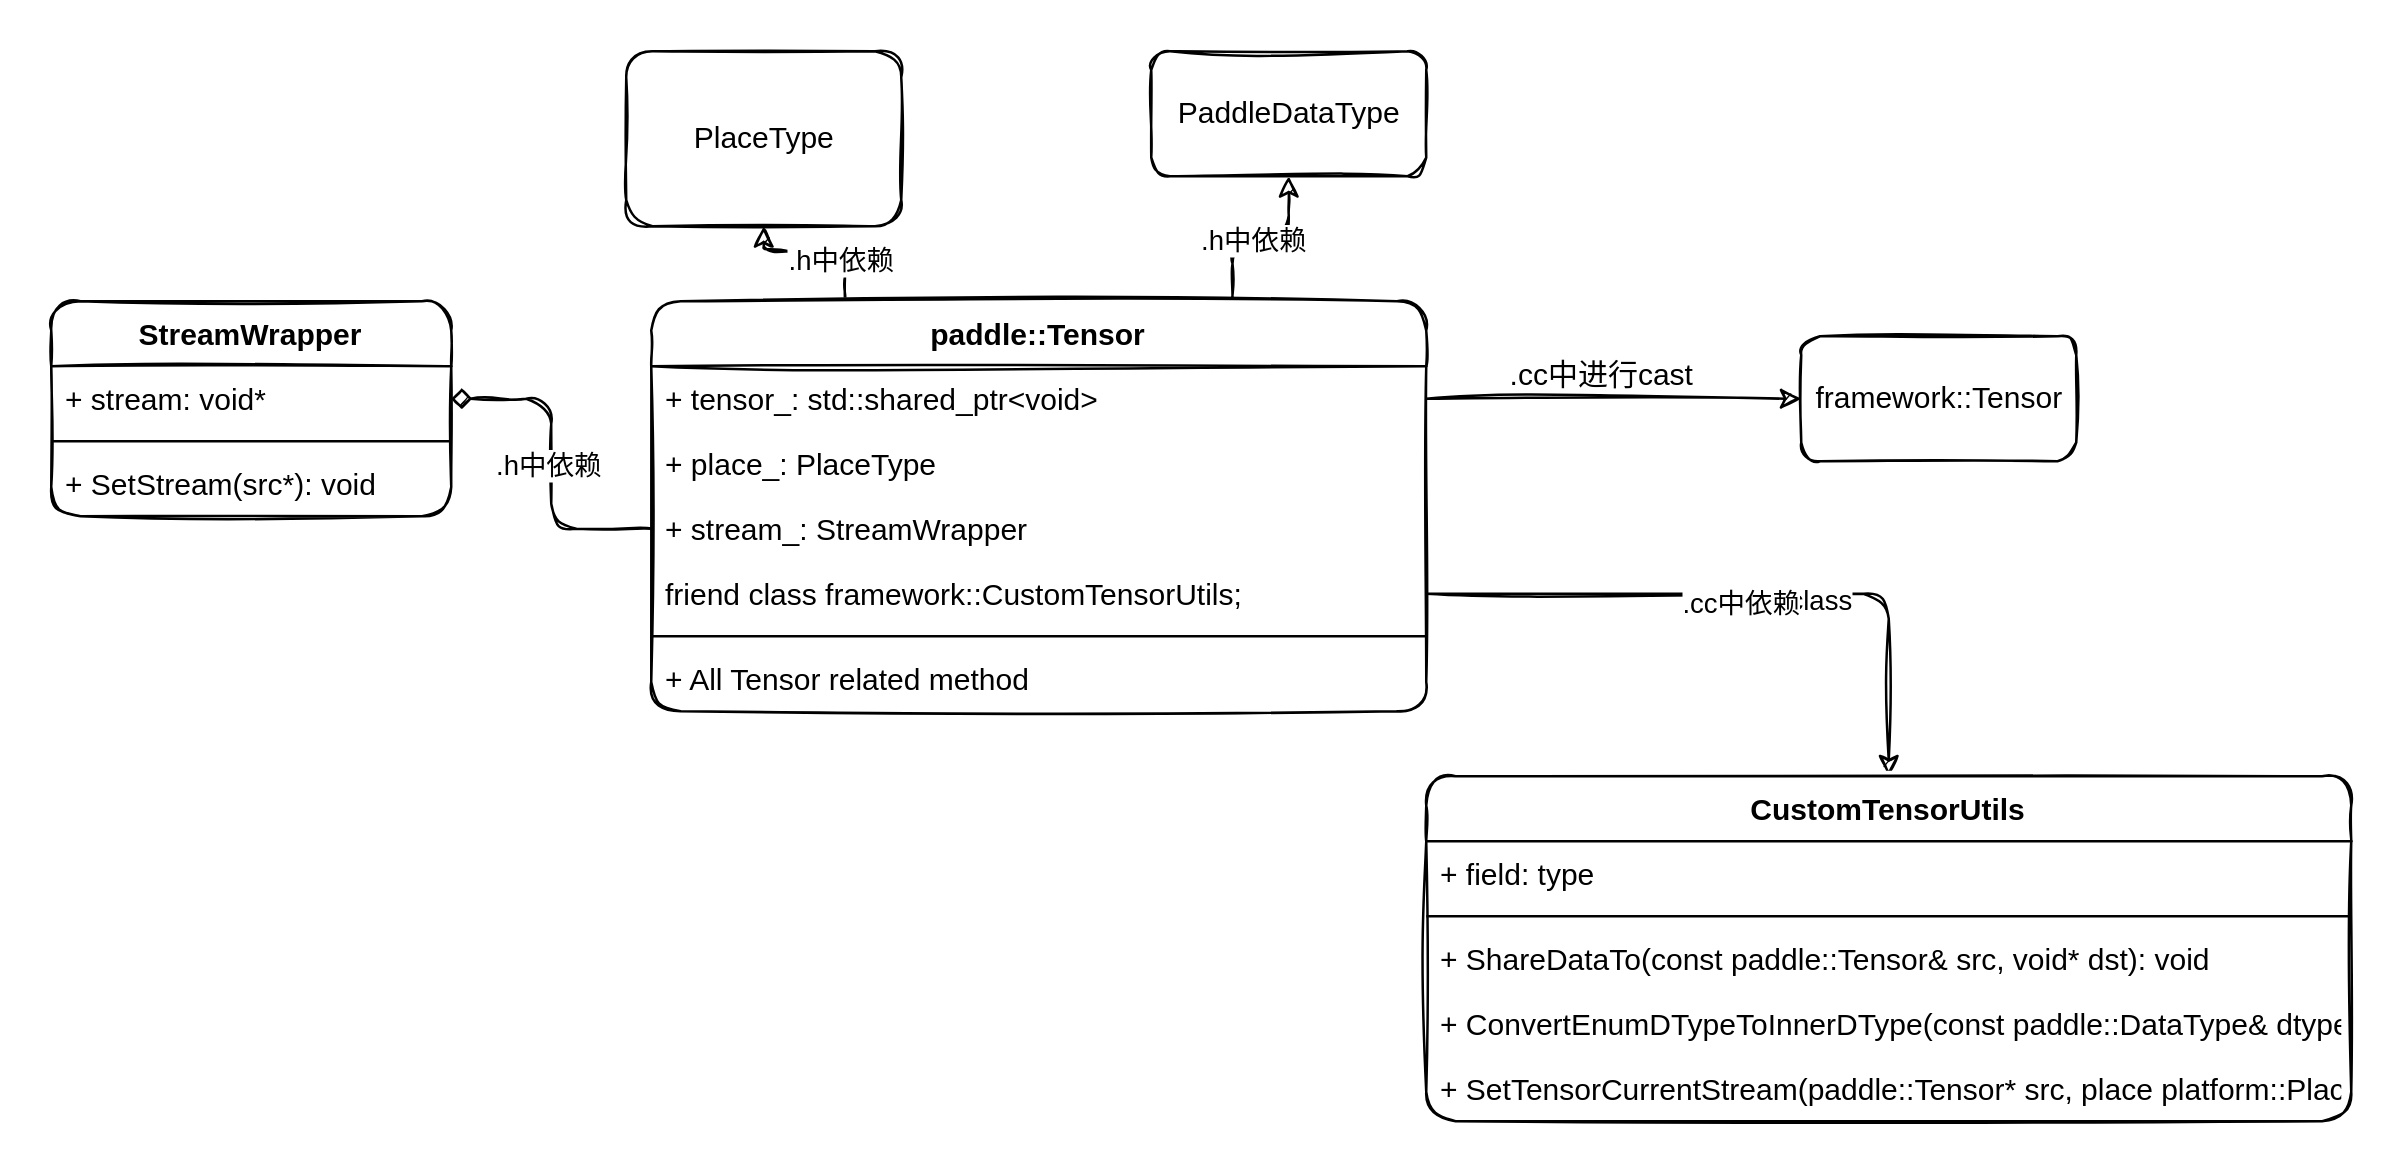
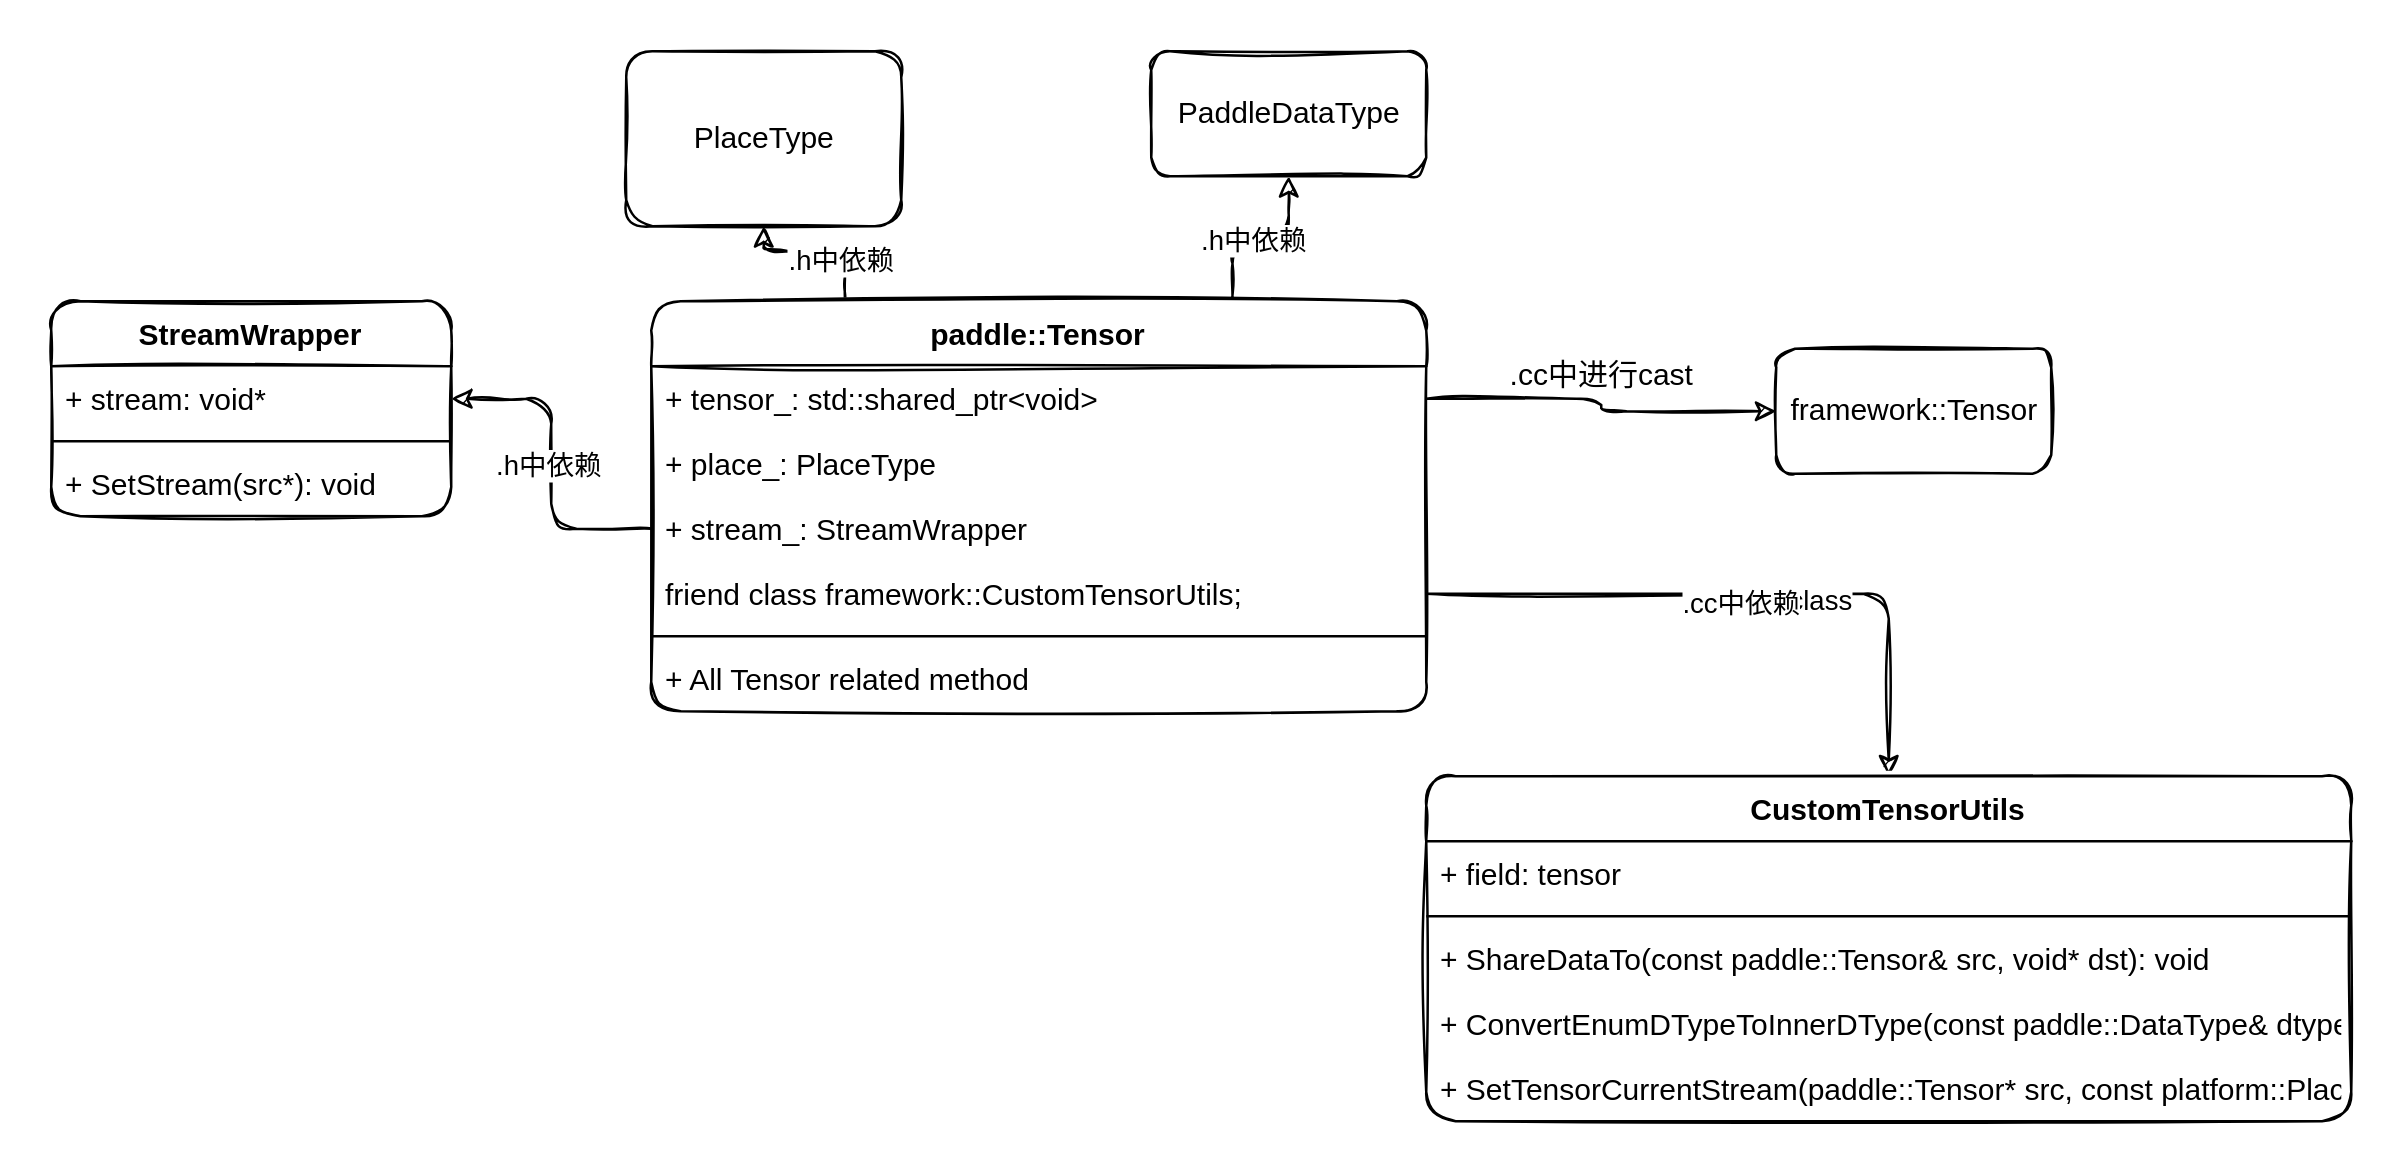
- <mxCell id="20" style="edgeStyle=orthogonalEdgeStyle;curved=0;rounded=1;sketch=1;orthogonalLoop=1;jettySize=auto;html=1;exitX=0;exitY=0.5;exitDx=0;exitDy=0;endArrow=diamond;" edge="1" parent="1" source="9" target="15"><mxGeometry relative="1" as="geometry" /></mxCell>
+ <mxCell id="20" style="edgeStyle=orthogonalEdgeStyle;curved=0;rounded=1;sketch=1;orthogonalLoop=1;jettySize=auto;html=1;exitX=0;exitY=0.5;exitDx=0;exitDy=0;" edge="1" parent="1" source="9" target="15"><mxGeometry relative="1" as="geometry" /></mxCell>
- <mxCell id="13" value="framework::Tensor" style="html=1;rounded=1;sketch=1;" vertex="1" parent="1"><mxGeometry x="720" y="134" width="110" height="50" as="geometry" /></mxCell>
+ <mxCell id="13" value="framework::Tensor" style="html=1;rounded=1;sketch=1;" vertex="1" parent="1"><mxGeometry x="710" y="139" width="110" height="50" as="geometry" /></mxCell>
- <mxCell id="26" value="+ field: type" style="text;strokeColor=none;fillColor=none;align=left;verticalAlign=top;spacingLeft=4;spacingRight=4;overflow=hidden;rotatable=0;points=[[0,0.5],[1,0.5]];portConstraint=eastwest;" vertex="1" parent="25"><mxGeometry y="26" width="370" height="26" as="geometry" /></mxCell>
+ <mxCell id="26" value="+ field: tensor" style="text;strokeColor=none;fillColor=none;align=left;verticalAlign=top;spacingLeft=4;spacingRight=4;overflow=hidden;rotatable=0;points=[[0,0.5],[1,0.5]];portConstraint=eastwest;" vertex="1" parent="25"><mxGeometry y="26" width="370" height="26" as="geometry" /></mxCell>
- <mxCell id="30" value="+ SetTensorCurrentStream(paddle::Tensor* src, place platform::Place&amp; pc)" style="text;strokeColor=none;fillColor=none;align=left;verticalAlign=top;spacingLeft=4;spacingRight=4;overflow=hidden;rotatable=0;points=[[0,0.5],[1,0.5]];portConstraint=eastwest;" vertex="1" parent="25"><mxGeometry y="112" width="370" height="26" as="geometry" /></mxCell>
+ <mxCell id="30" value="+ SetTensorCurrentStream(paddle::Tensor* src, const platform::Place&amp; pc)" style="text;strokeColor=none;fillColor=none;align=left;verticalAlign=top;spacingLeft=4;spacingRight=4;overflow=hidden;rotatable=0;points=[[0,0.5],[1,0.5]];portConstraint=eastwest;" vertex="1" parent="25"><mxGeometry y="112" width="370" height="26" as="geometry" /></mxCell>
